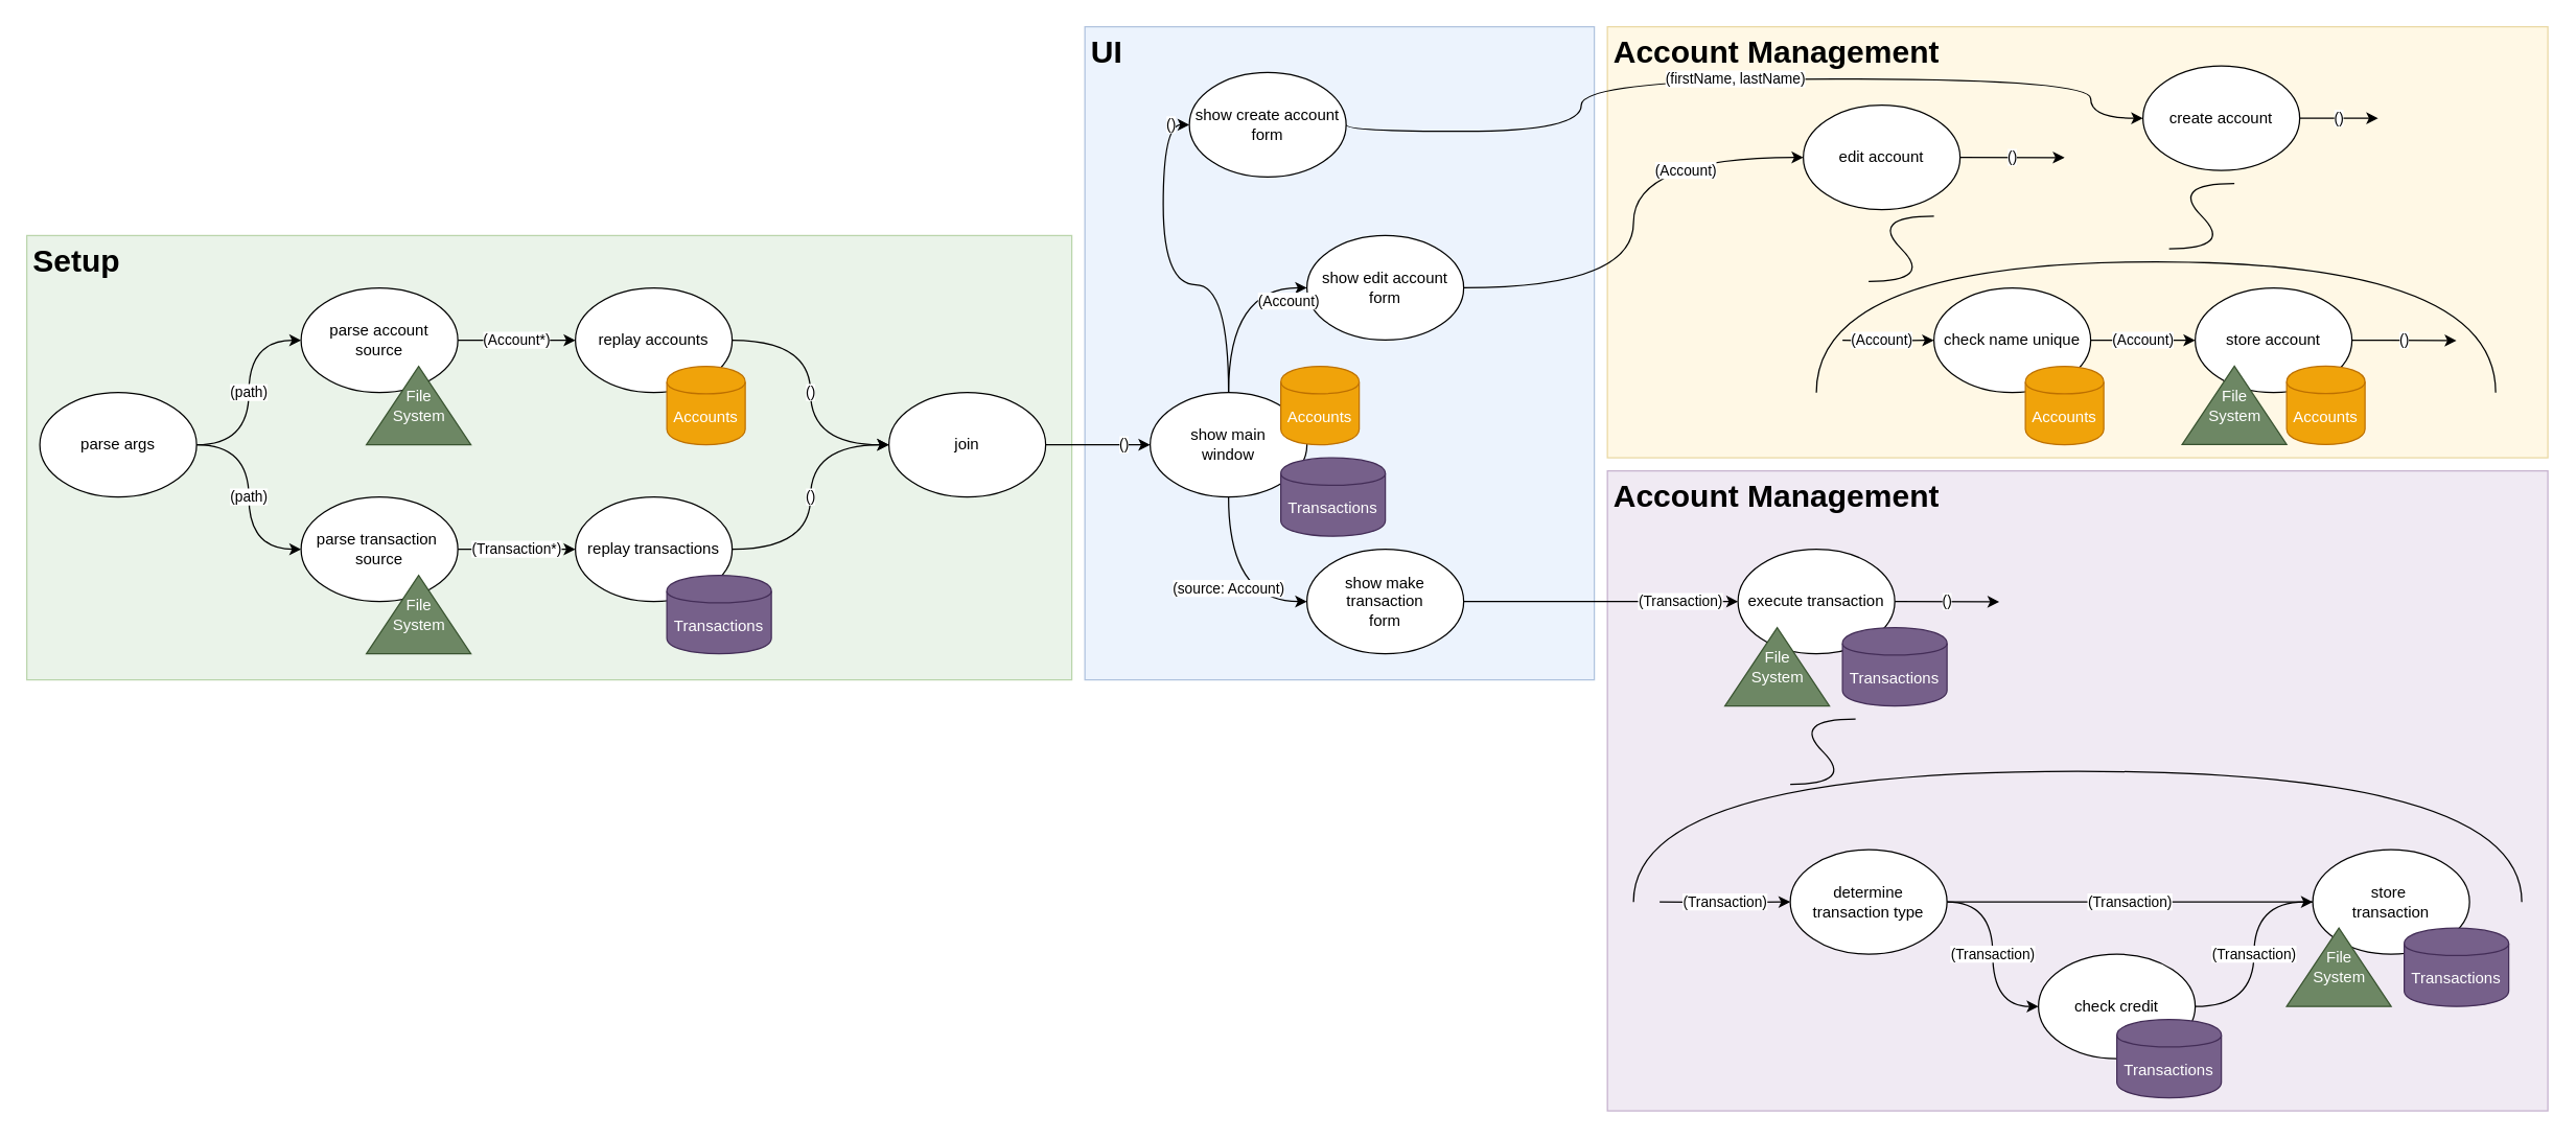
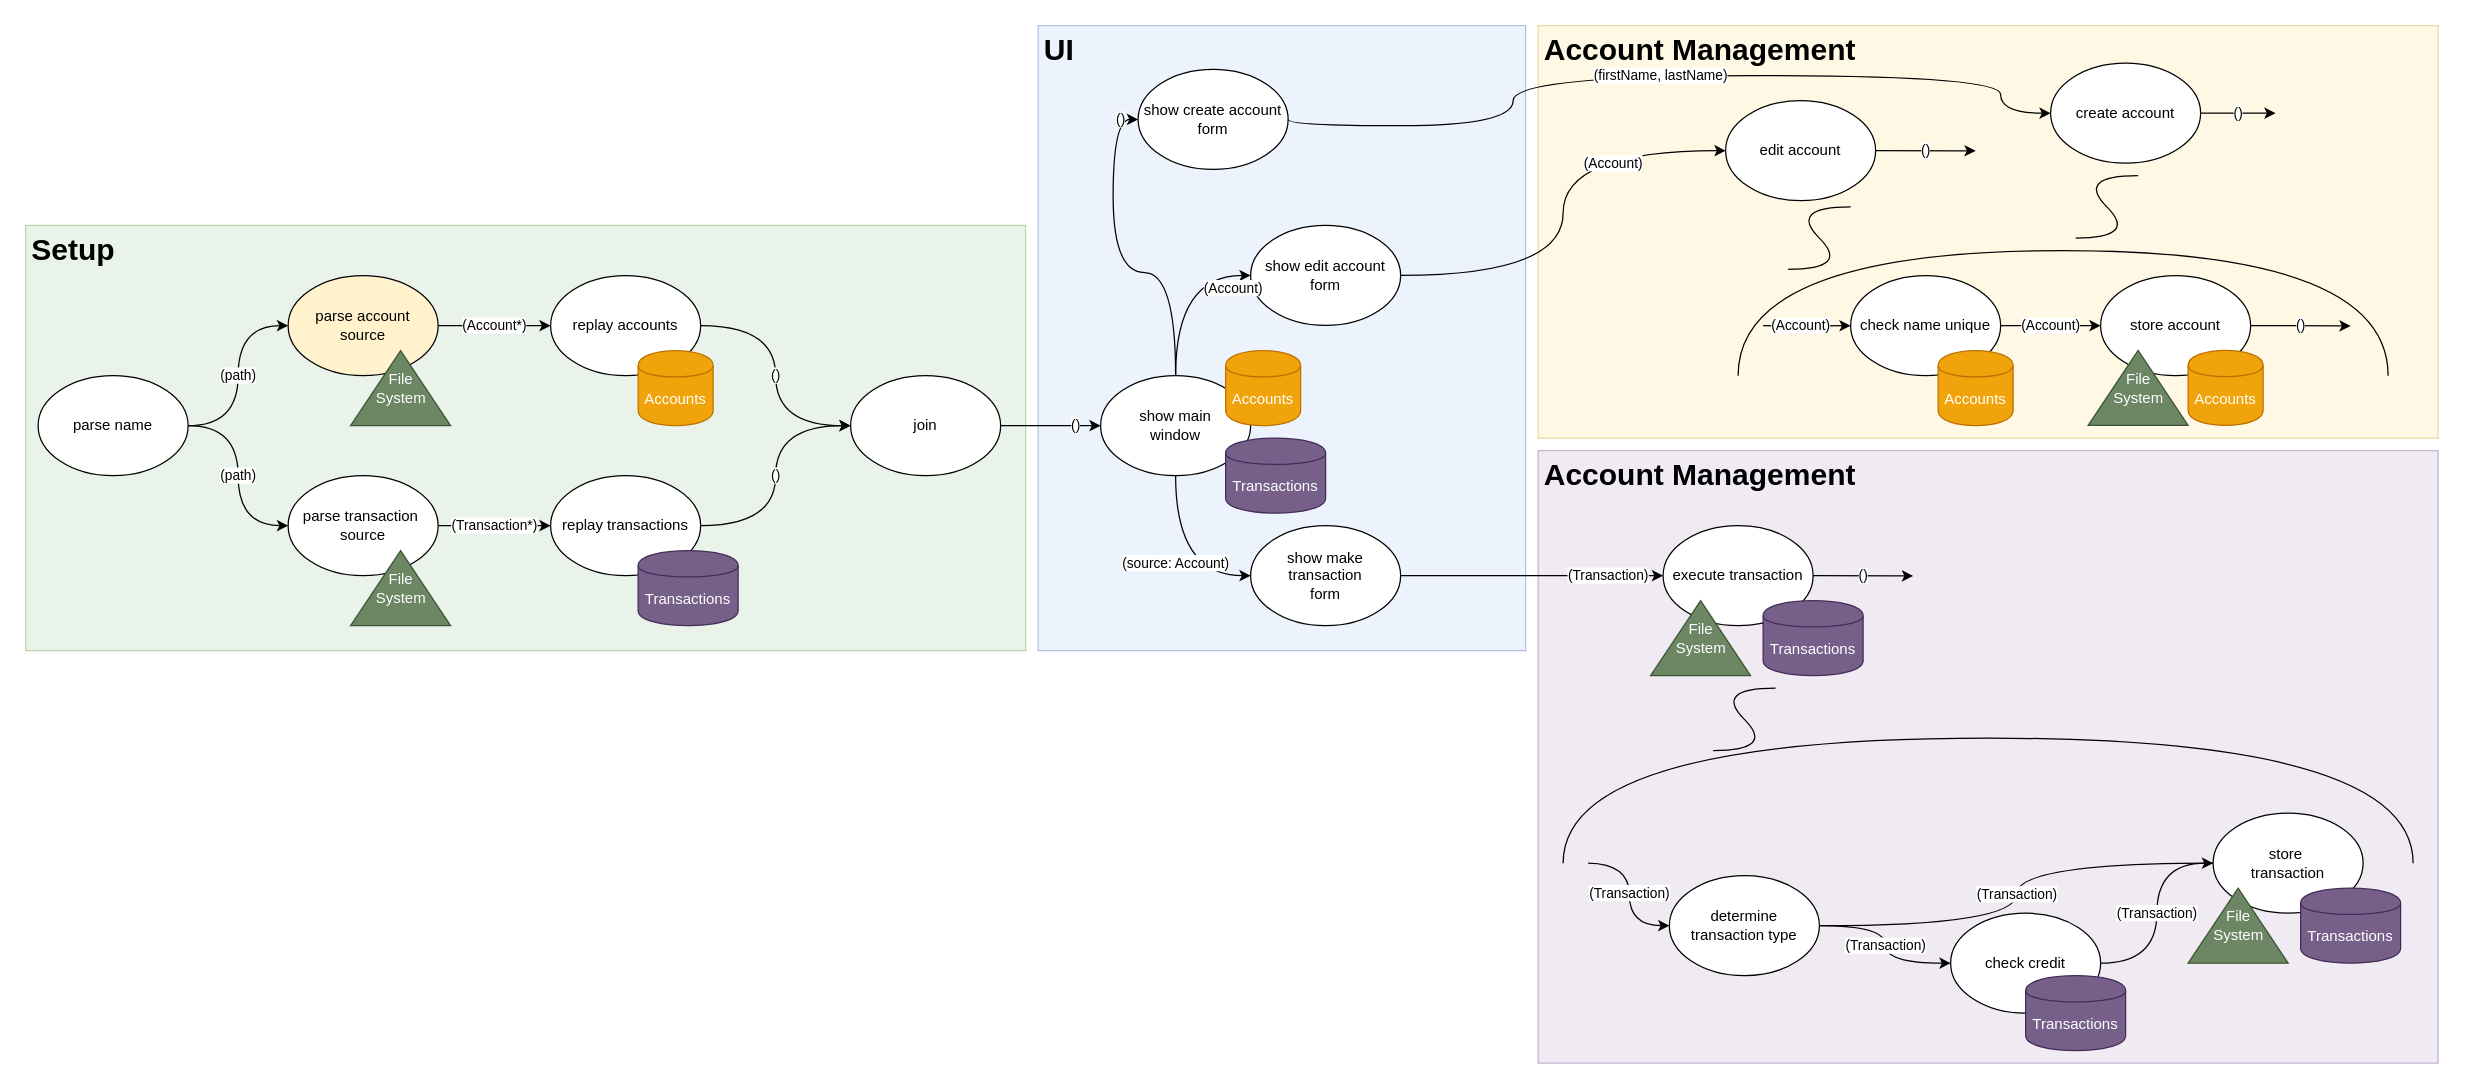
- <mxCell id="10" value="parse account &lt;br&gt;source" style="ellipse;whiteSpace=wrap;html=1;" vertex="1" parent="1"><mxGeometry x="230" y="220" width="120" height="80" as="geometry" /></mxCell>
+ <mxCell id="10" value="parse account &lt;br&gt;source" style="ellipse;whiteSpace=wrap;html=1;fillColor=#fff2cc;" vertex="1" parent="1"><mxGeometry x="230" y="220" width="120" height="80" as="geometry" /></mxCell>
- <mxCell id="8" value="parse args" style="ellipse;whiteSpace=wrap;html=1;" vertex="1" parent="1"><mxGeometry x="30" y="300" width="120" height="80" as="geometry" /></mxCell>
+ <mxCell id="8" value="parse name" style="ellipse;whiteSpace=wrap;html=1;" vertex="1" parent="1"><mxGeometry x="30" y="300" width="120" height="80" as="geometry" /></mxCell>
- <mxCell id="40" value="determine &lt;br&gt;transaction type" style="ellipse;whiteSpace=wrap;html=1;" vertex="1" parent="1"><mxGeometry x="1370" y="650" width="120" height="80" as="geometry" /></mxCell>
+ <mxCell id="40" value="determine &lt;br&gt;transaction type" style="ellipse;whiteSpace=wrap;html=1;" vertex="1" parent="1"><mxGeometry x="1335" y="700" width="120" height="80" as="geometry" /></mxCell>
